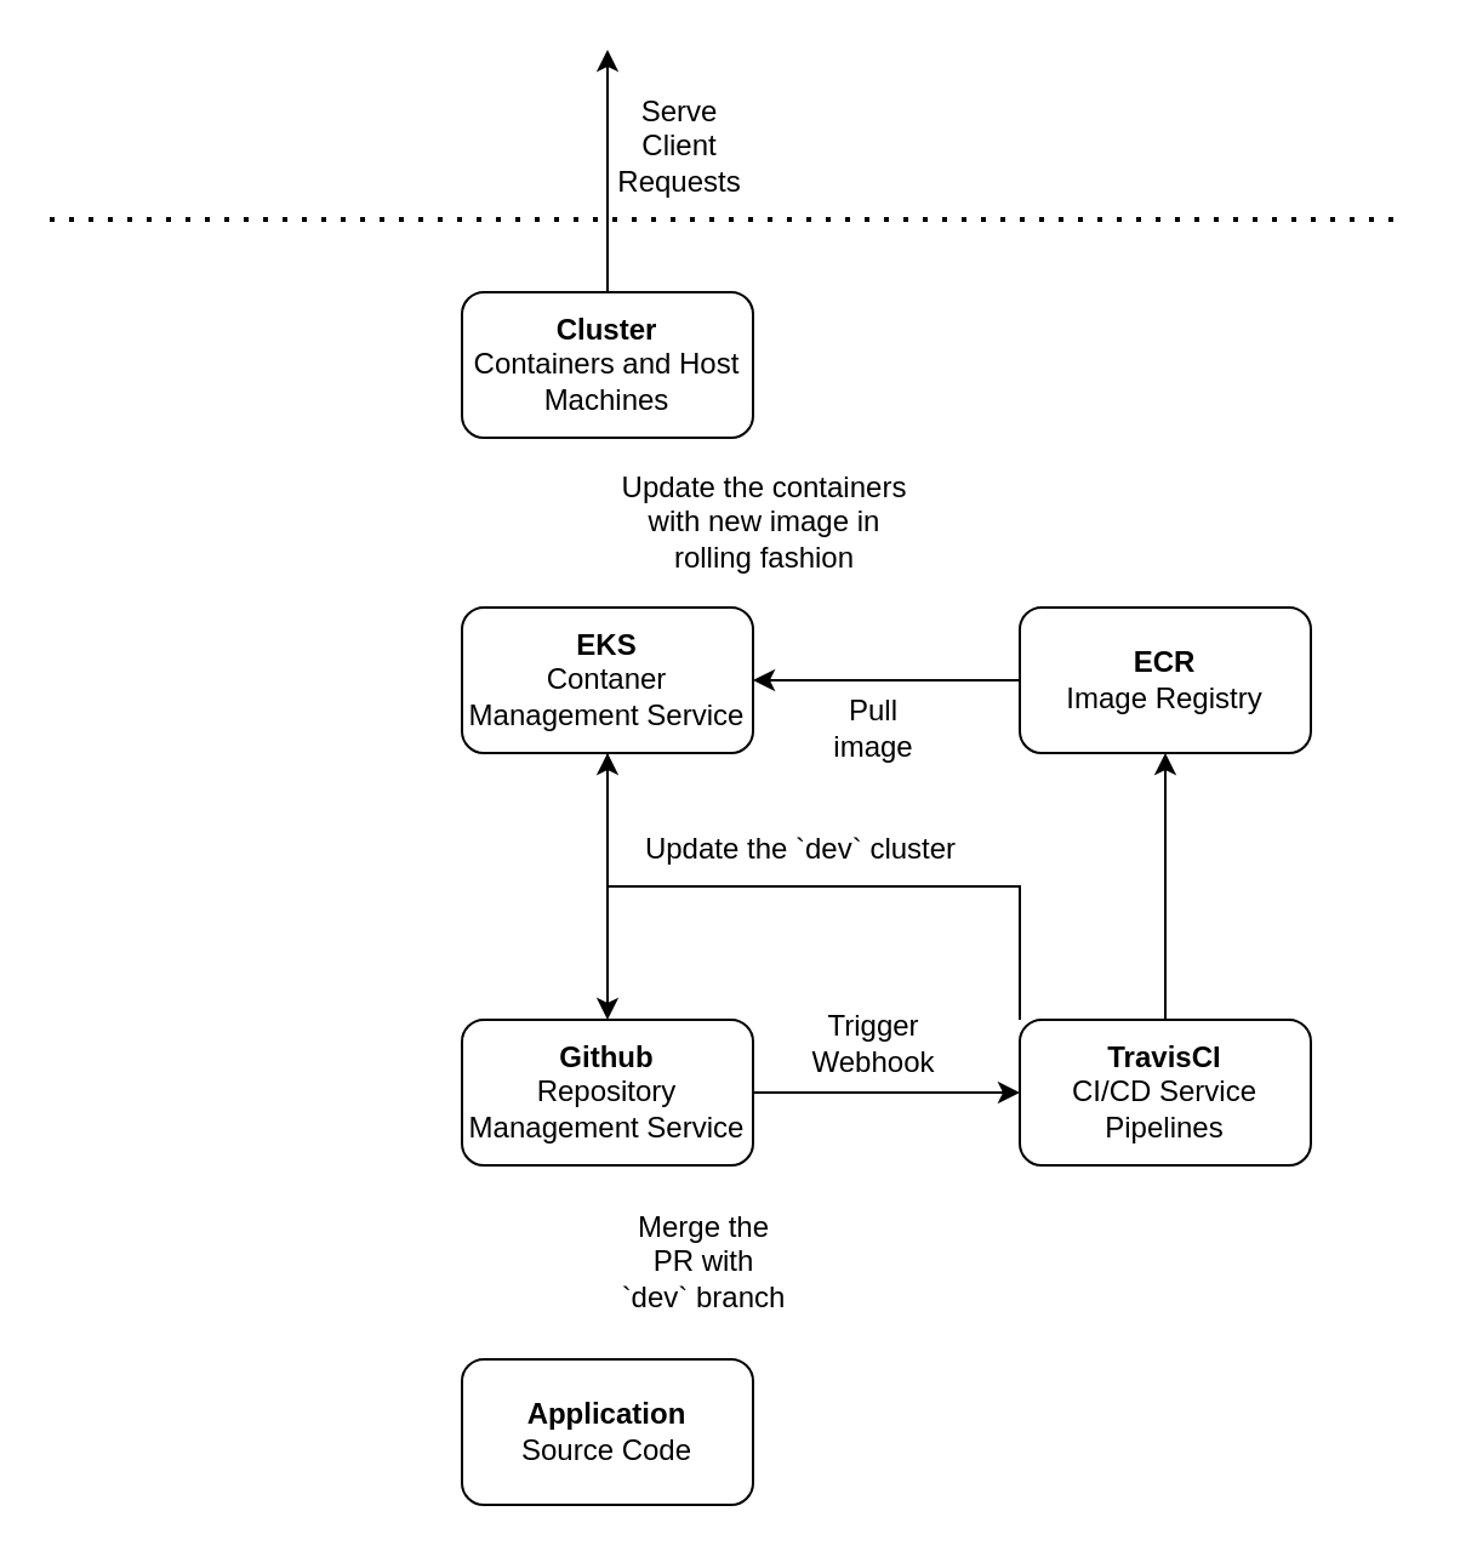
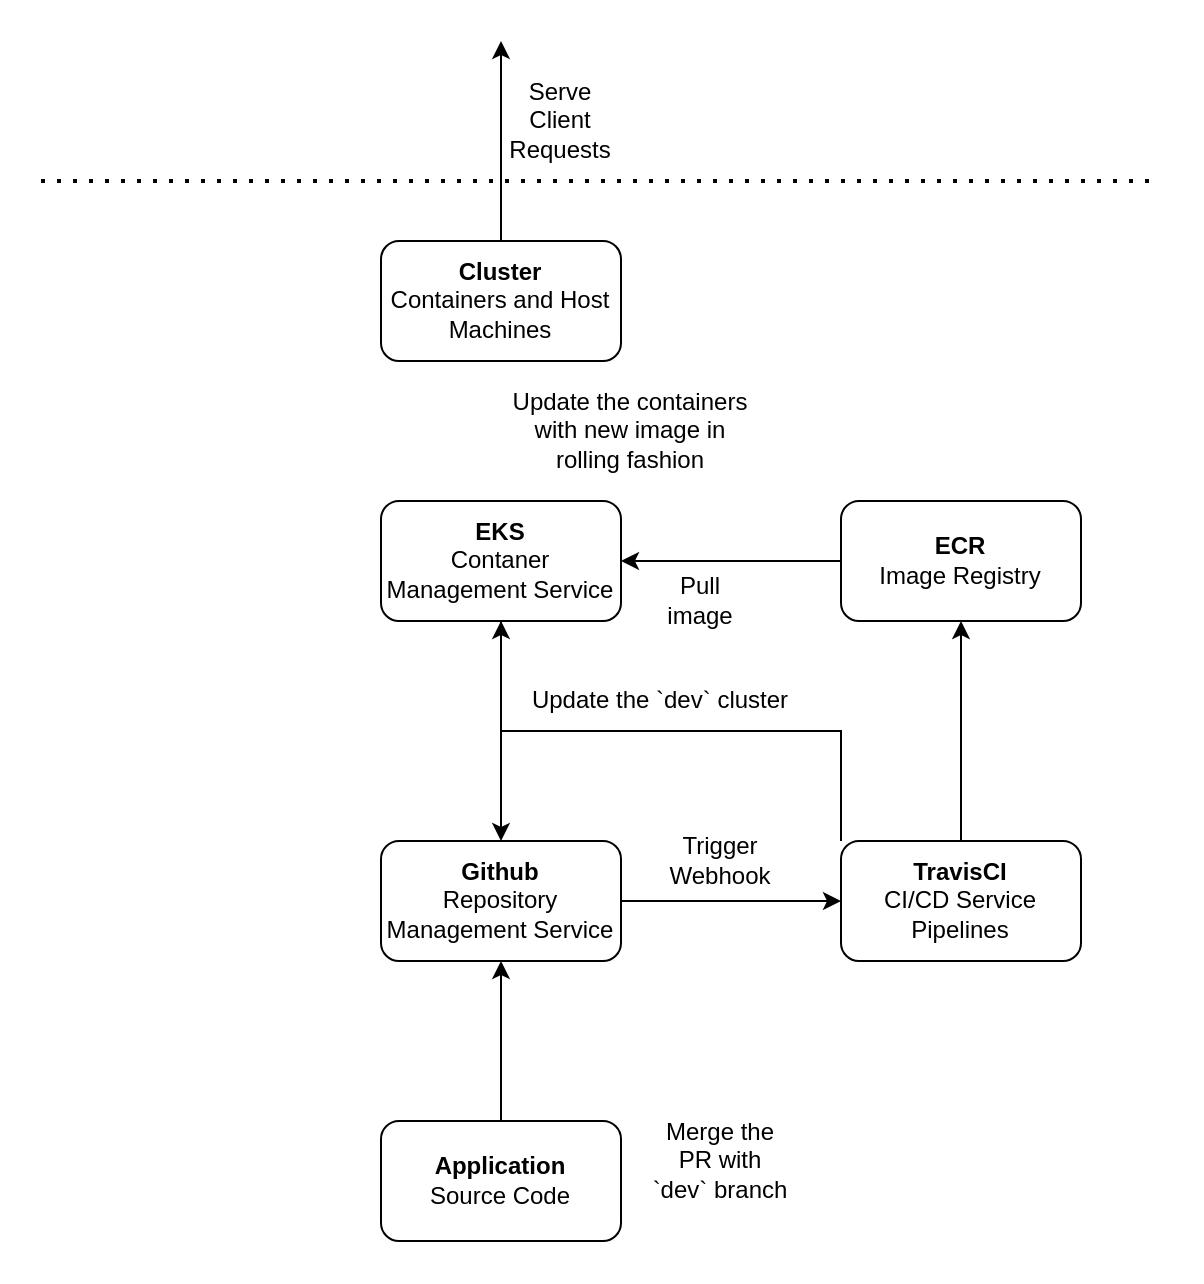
- <mxCell id="18" value="Pull image" style="text;html=1;strokeColor=none;fillColor=none;align=center;verticalAlign=middle;whiteSpace=wrap;rounded=0;" vertex="1" parent="1"><mxGeometry x="340" y="290" width="40" height="20" as="geometry" /></mxCell>
+ <mxCell id="18" value="Pull image" style="text;html=1;strokeColor=none;fillColor=none;align=center;verticalAlign=middle;whiteSpace=wrap;rounded=0;" vertex="1" parent="1"><mxGeometry x="330" y="290" width="40" height="20" as="geometry" /></mxCell>
- <mxCell id="20" value="Merge the PR with `dev` branch" style="text;html=1;strokeColor=none;fillColor=none;align=center;verticalAlign=middle;whiteSpace=wrap;rounded=0;" vertex="1" parent="1"><mxGeometry x="255" y="510" width="70" height="20" as="geometry" /></mxCell>
+ <mxCell id="20" value="Merge the PR with `dev` branch" style="text;html=1;strokeColor=none;fillColor=none;align=center;verticalAlign=middle;whiteSpace=wrap;rounded=0;" vertex="1" parent="1"><mxGeometry x="325" y="570" width="70" height="20" as="geometry" /></mxCell>
+ <mxCell id="2" style="edgeStyle=orthogonalEdgeStyle;rounded=0;orthogonalLoop=1;jettySize=auto;html=1;entryX=0.5;entryY=1;entryDx=0;entryDy=0;" edge="1" parent="1" source="3" target="5"><mxGeometry relative="1" as="geometry" /></mxCell>
